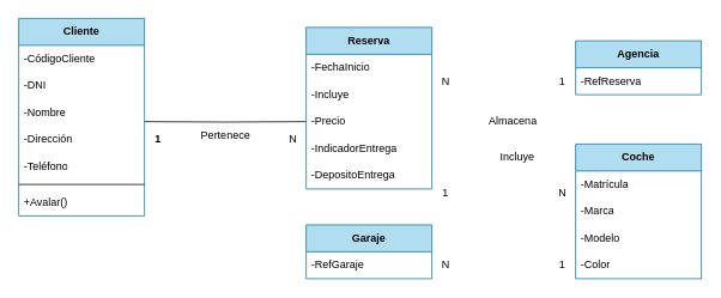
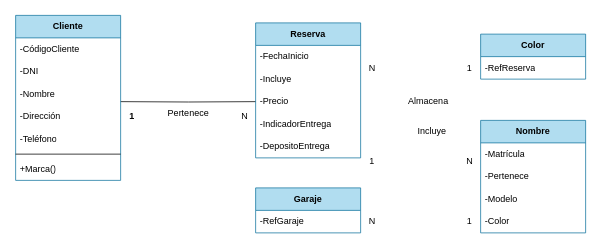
- <mxCell id="22" value="&lt;b&gt;Agencia&lt;/b&gt;" style="swimlane;fontStyle=0;childLayout=stackLayout;horizontal=1;startSize=30;horizontalStack=0;resizeParent=1;resizeParentMax=0;resizeLast=0;collapsible=1;marginBottom=0;whiteSpace=wrap;html=1;fillColor=#b1ddf0;strokeColor=#10739e;" vertex="1" parent="1"><mxGeometry x="640" y="45" width="140" height="60" as="geometry" /></mxCell>
+ <mxCell id="22" value="&lt;b&gt;Color&lt;/b&gt;" style="swimlane;fontStyle=0;childLayout=stackLayout;horizontal=1;startSize=30;horizontalStack=0;resizeParent=1;resizeParentMax=0;resizeLast=0;collapsible=1;marginBottom=0;whiteSpace=wrap;html=1;fillColor=#b1ddf0;strokeColor=#10739e;" vertex="1" parent="1"><mxGeometry x="640" y="45" width="140" height="60" as="geometry" /></mxCell>
- <mxCell id="17" value="&lt;b&gt;Coche&lt;/b&gt;" style="swimlane;fontStyle=0;childLayout=stackLayout;horizontal=1;startSize=30;horizontalStack=0;resizeParent=1;resizeParentMax=0;resizeLast=0;collapsible=1;marginBottom=0;whiteSpace=wrap;html=1;fillColor=#b1ddf0;strokeColor=#10739e;" vertex="1" parent="1"><mxGeometry x="640" y="160" width="140" height="150" as="geometry" /></mxCell>
+ <mxCell id="17" value="&lt;b&gt;Nombre&lt;/b&gt;" style="swimlane;fontStyle=0;childLayout=stackLayout;horizontal=1;startSize=30;horizontalStack=0;resizeParent=1;resizeParentMax=0;resizeLast=0;collapsible=1;marginBottom=0;whiteSpace=wrap;html=1;fillColor=#b1ddf0;strokeColor=#10739e;" vertex="1" parent="1"><mxGeometry x="640" y="160" width="140" height="150" as="geometry" /></mxCell>
- <mxCell id="10" value="+Avalar()" style="text;strokeColor=none;fillColor=none;align=left;verticalAlign=middle;spacingLeft=4;spacingRight=4;overflow=hidden;points=[[0,0.5],[1,0.5]];portConstraint=eastwest;rotatable=0;whiteSpace=wrap;html=1;" vertex="1" parent="3"><mxGeometry y="190" width="140" height="30" as="geometry" /></mxCell>
+ <mxCell id="10" value="+Marca()" style="text;strokeColor=none;fillColor=none;align=left;verticalAlign=middle;spacingLeft=4;spacingRight=4;overflow=hidden;points=[[0,0.5],[1,0.5]];portConstraint=eastwest;rotatable=0;whiteSpace=wrap;html=1;" vertex="1" parent="3"><mxGeometry y="190" width="140" height="30" as="geometry" /></mxCell>
- <mxCell id="19" value="-Marca" style="text;strokeColor=none;fillColor=none;align=left;verticalAlign=middle;spacingLeft=4;spacingRight=4;overflow=hidden;points=[[0,0.5],[1,0.5]];portConstraint=eastwest;rotatable=0;whiteSpace=wrap;html=1;" vertex="1" parent="17"><mxGeometry y="60" width="140" height="30" as="geometry" /></mxCell>
+ <mxCell id="19" value="-Pertenece" style="text;strokeColor=none;fillColor=none;align=left;verticalAlign=middle;spacingLeft=4;spacingRight=4;overflow=hidden;points=[[0,0.5],[1,0.5]];portConstraint=eastwest;rotatable=0;whiteSpace=wrap;html=1;" vertex="1" parent="17"><mxGeometry y="60" width="140" height="30" as="geometry" /></mxCell>
